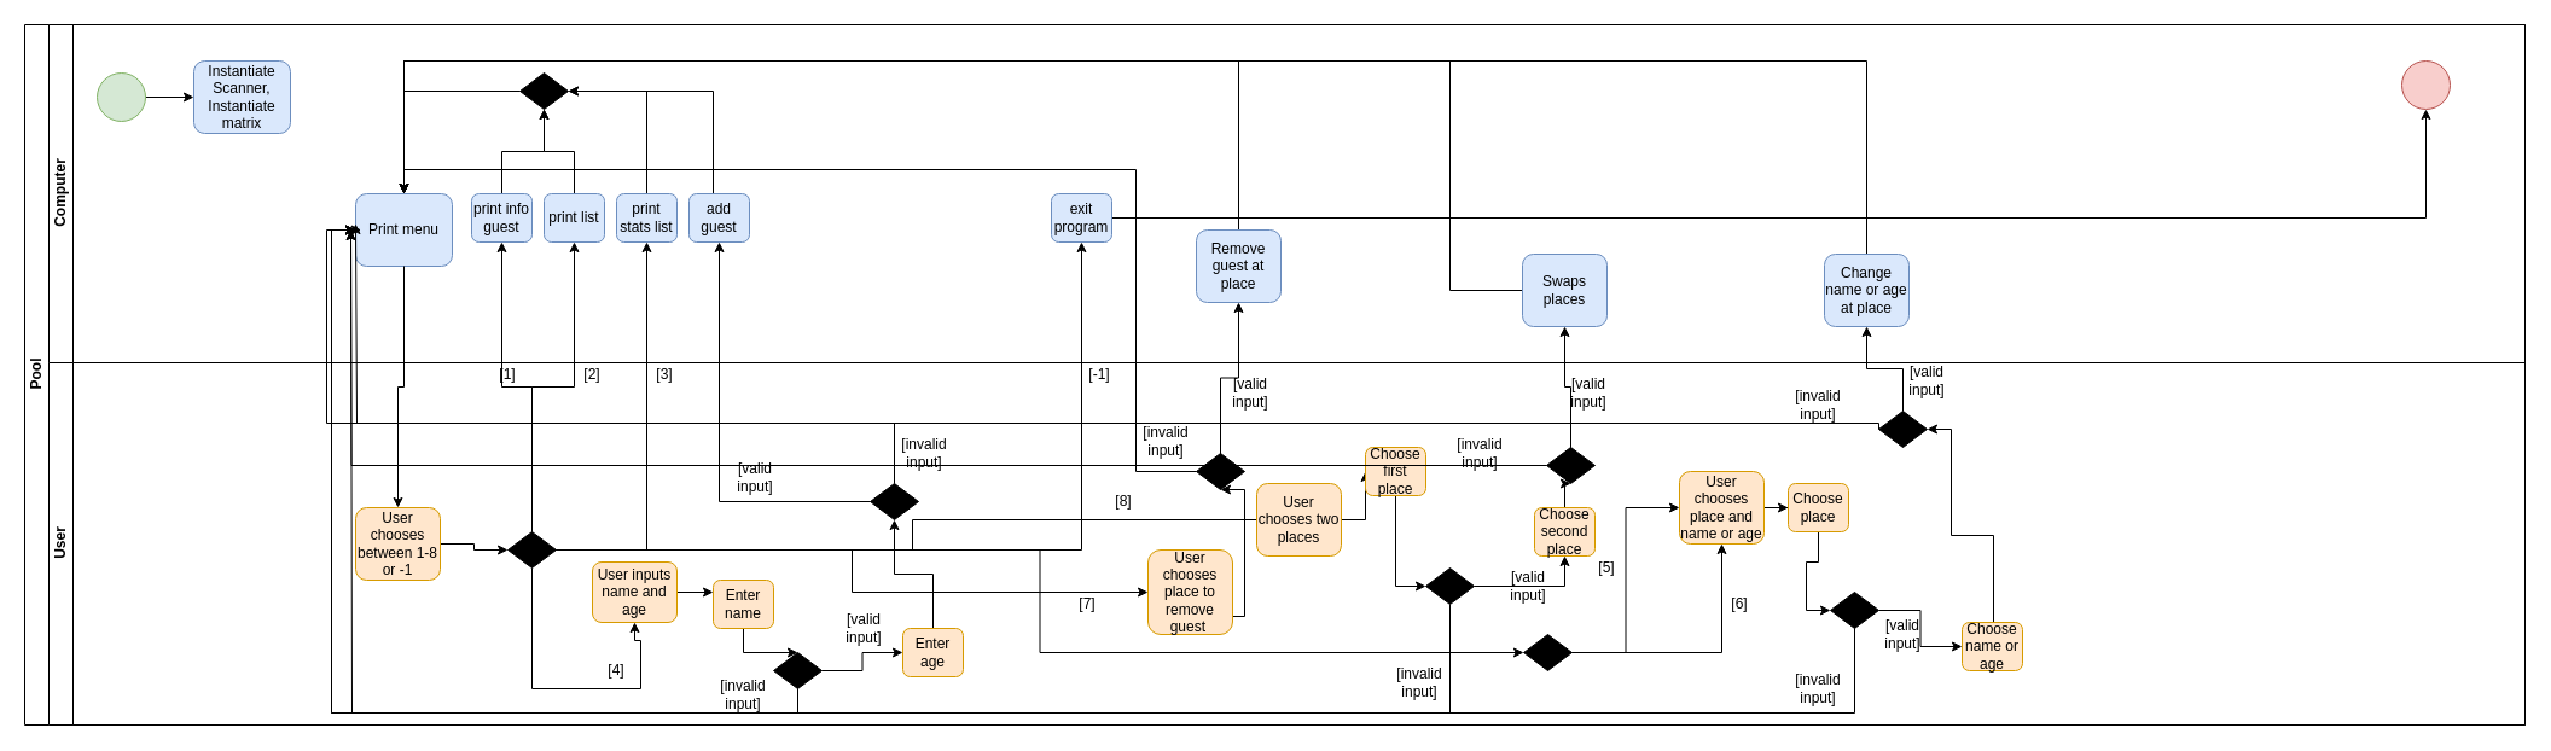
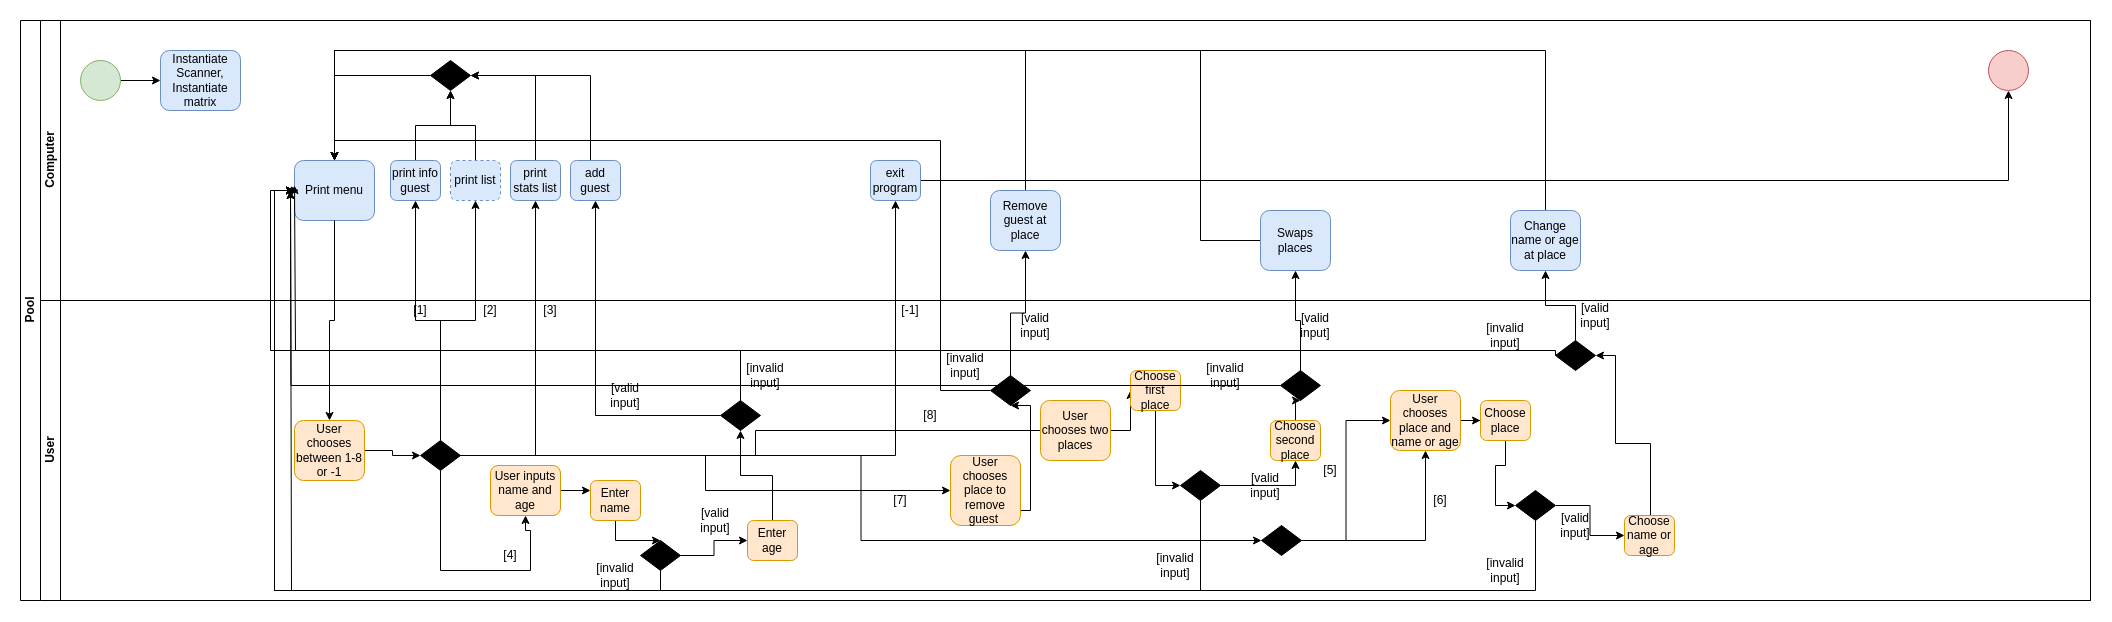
- <mxCell id="13" value="print list" style="rounded=1;whiteSpace=wrap;html=1;fillColor=#dae8fc;strokeColor=#6c8ebf;" parent="3" vertex="1"><mxGeometry x="410" y="140" width="50" height="40" as="geometry" /></mxCell>
+ <mxCell id="13" value="print list" style="rounded=1;whiteSpace=wrap;html=1;fillColor=#dae8fc;strokeColor=#6c8ebf;dashed=1;" parent="3" vertex="1"><mxGeometry x="410" y="140" width="50" height="40" as="geometry" /></mxCell>
